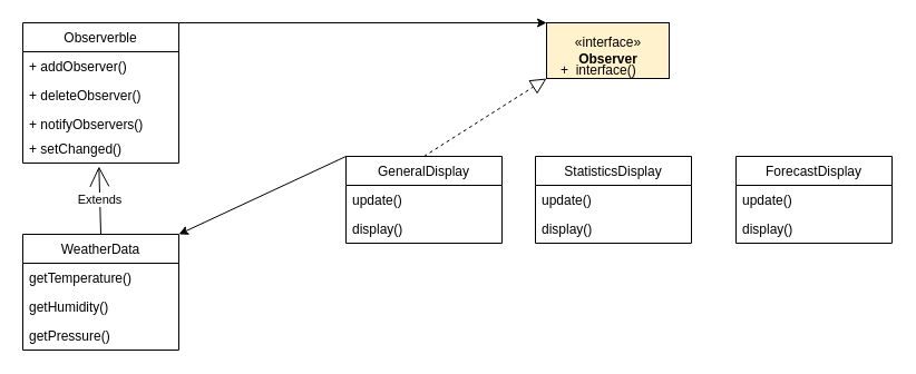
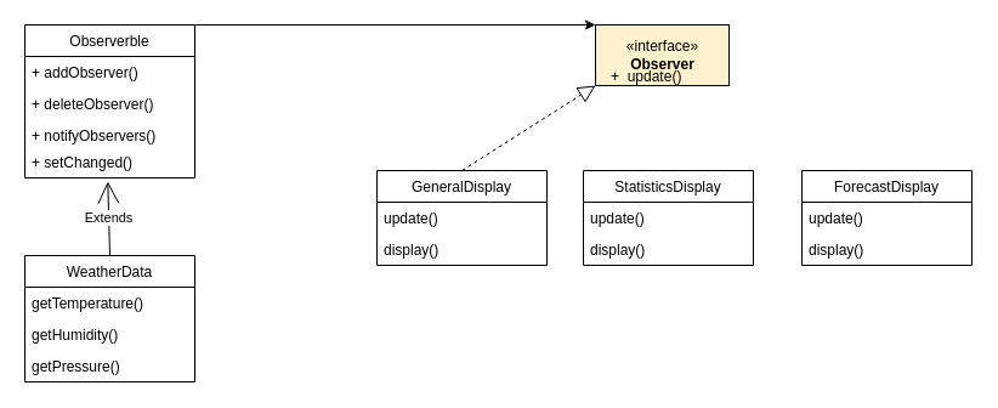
- <mxCell id="4" value="+  interface()" style="text;strokeColor=none;fillColor=none;align=left;verticalAlign=top;spacingLeft=4;spacingRight=4;overflow=hidden;rotatable=0;points=[[0,0.5],[1,0.5]];portConstraint=eastwest;" vertex="1" parent="2"><mxGeometry x="7" y="29" width="100" height="40" as="geometry" /></mxCell>
+ <mxCell id="4" value="+  update()" style="text;strokeColor=none;fillColor=none;align=left;verticalAlign=top;spacingLeft=4;spacingRight=4;overflow=hidden;rotatable=0;points=[[0,0.5],[1,0.5]];portConstraint=eastwest;" vertex="1" parent="2"><mxGeometry x="7" y="29" width="100" height="40" as="geometry" /></mxCell>
- <mxCell id="26" value="" style="endArrow=classic;html=1;rounded=0;entryX=1;entryY=0;entryDx=0;entryDy=0;exitX=0;exitY=0;exitDx=0;exitDy=0;" edge="1" parent="1" source="16" target="11"><mxGeometry width="50" height="50" relative="1" as="geometry"><mxPoint x="360" y="230" as="sourcePoint" /><mxPoint x="410" y="180" as="targetPoint" /></mxGeometry></mxCell>
